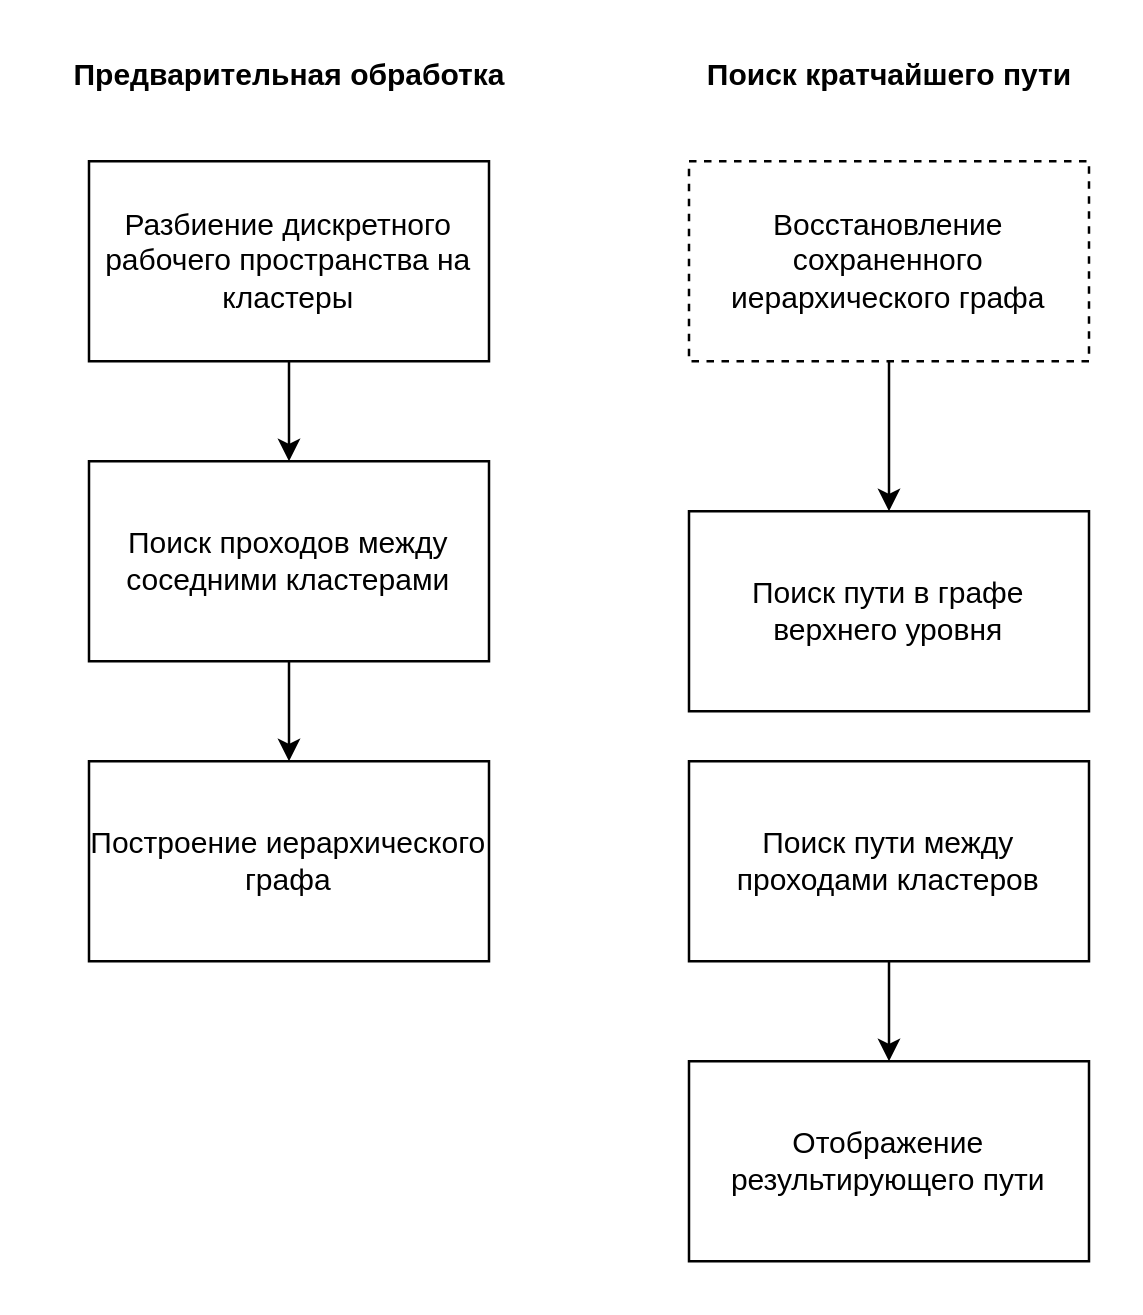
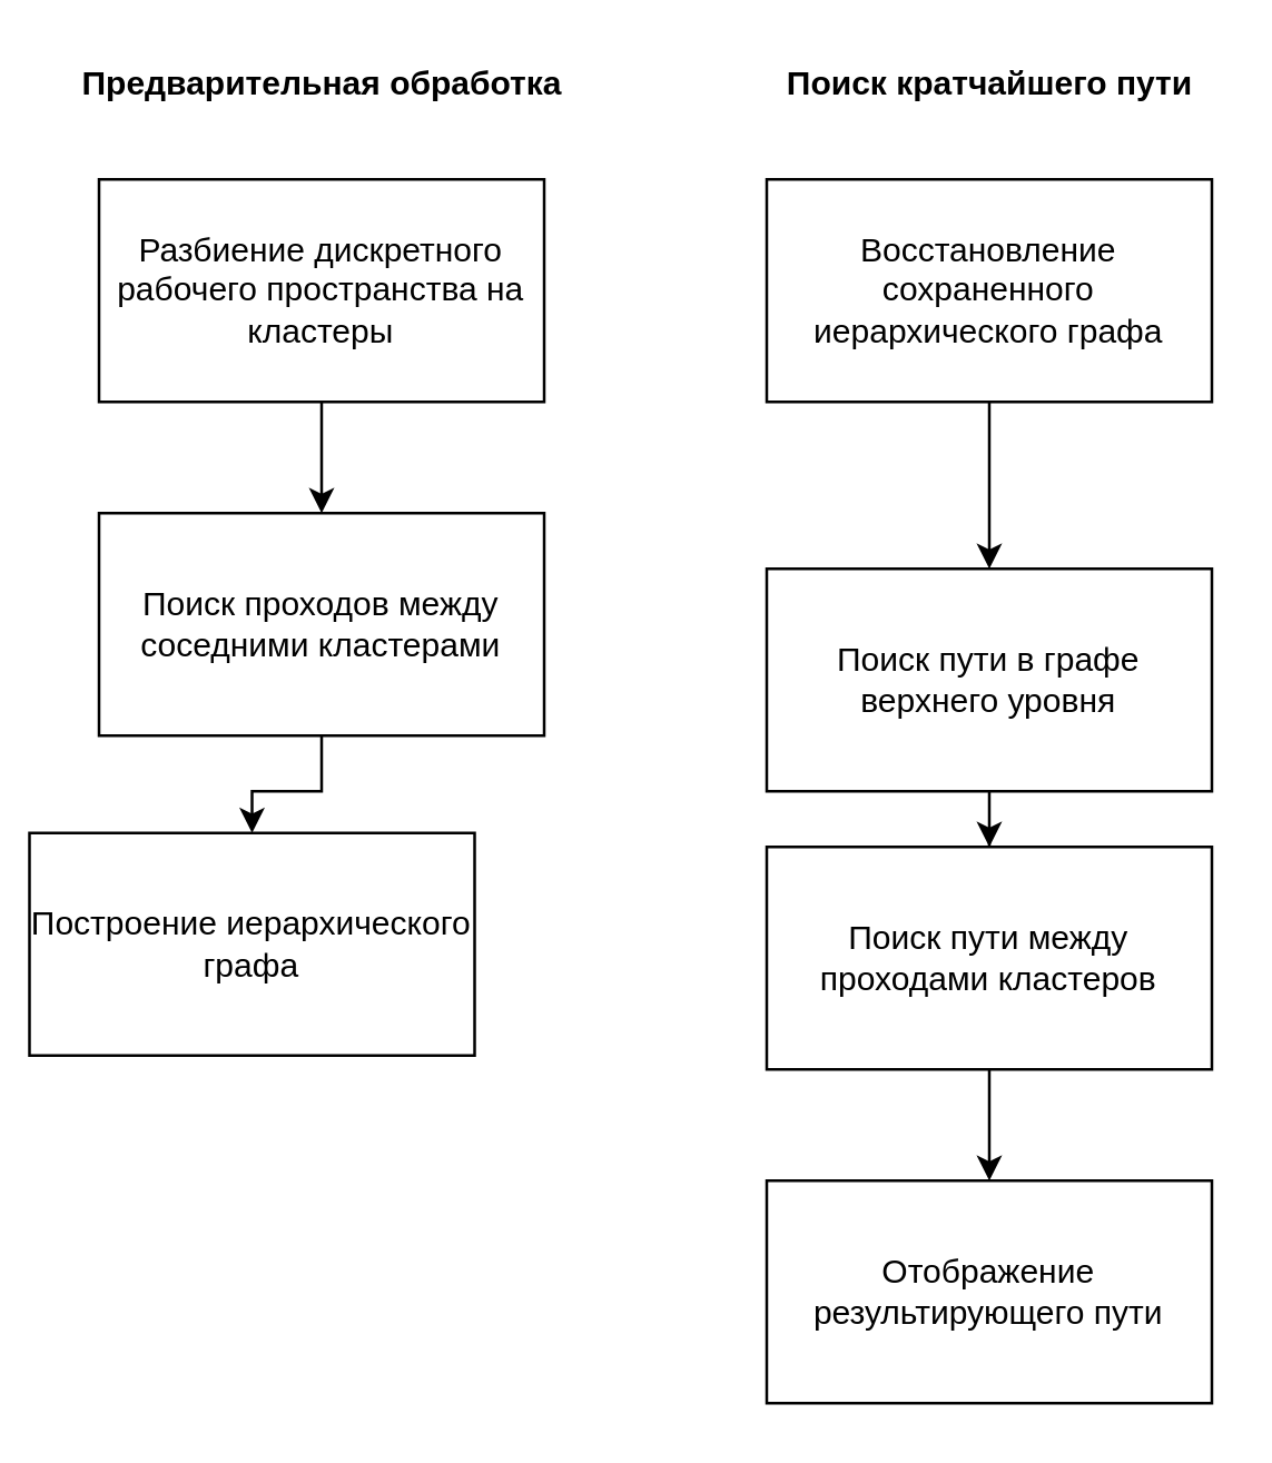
- <mxCell id="13" value="&lt;div&gt;Восстановление сохраненного иерархического графа&lt;/div&gt;" style="rounded=0;whiteSpace=wrap;html=1;dashed=1;" vertex="1" parent="1"><mxGeometry x="275" y="64" width="160" height="80" as="geometry" /></mxCell>
+ <mxCell id="13" value="&lt;div&gt;Восстановление сохраненного иерархического графа&lt;/div&gt;" style="rounded=0;whiteSpace=wrap;html=1;" vertex="1" parent="1"><mxGeometry x="275" y="64" width="160" height="80" as="geometry" /></mxCell>
+ <mxCell id="8" value="" style="edgeStyle=orthogonalEdgeStyle;rounded=0;orthogonalLoop=1;jettySize=auto;html=1;" edge="1" parent="1" source="9" target="11"><mxGeometry relative="1" as="geometry" /></mxCell>
- <mxCell id="6" value="&lt;div&gt;Построение иерархического графа&lt;/div&gt;" style="rounded=0;whiteSpace=wrap;html=1;" vertex="1" parent="1"><mxGeometry x="35" y="304" width="160" height="80" as="geometry" /></mxCell>
+ <mxCell id="6" value="&lt;div&gt;Построение иерархического графа&lt;/div&gt;" style="rounded=0;whiteSpace=wrap;html=1;" vertex="1" parent="1"><mxGeometry x="10" y="299" width="160" height="80" as="geometry" /></mxCell>
